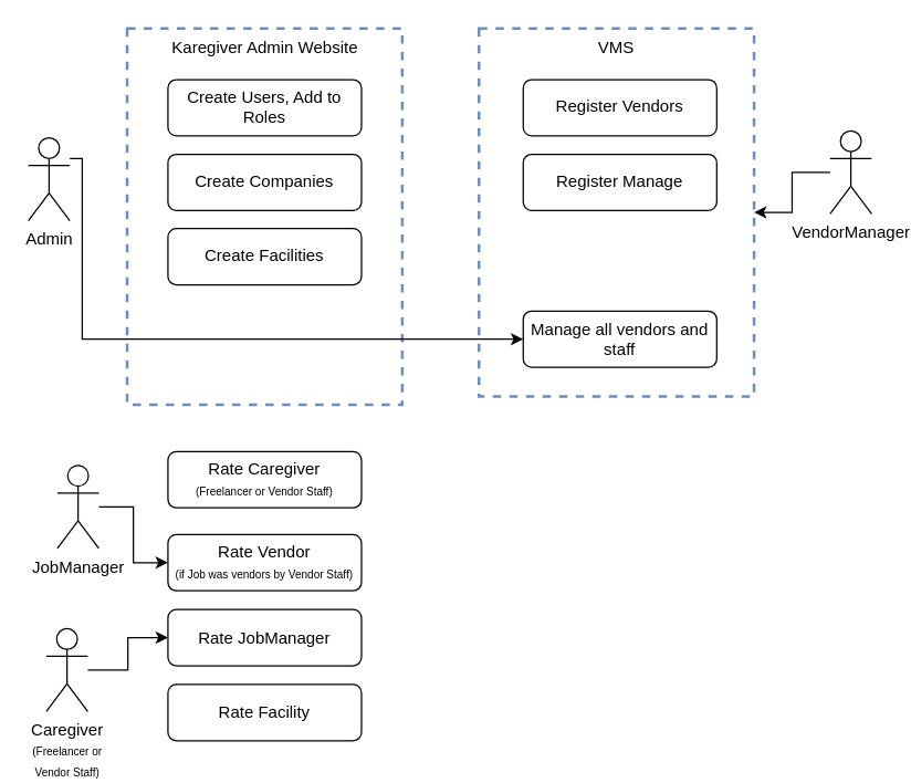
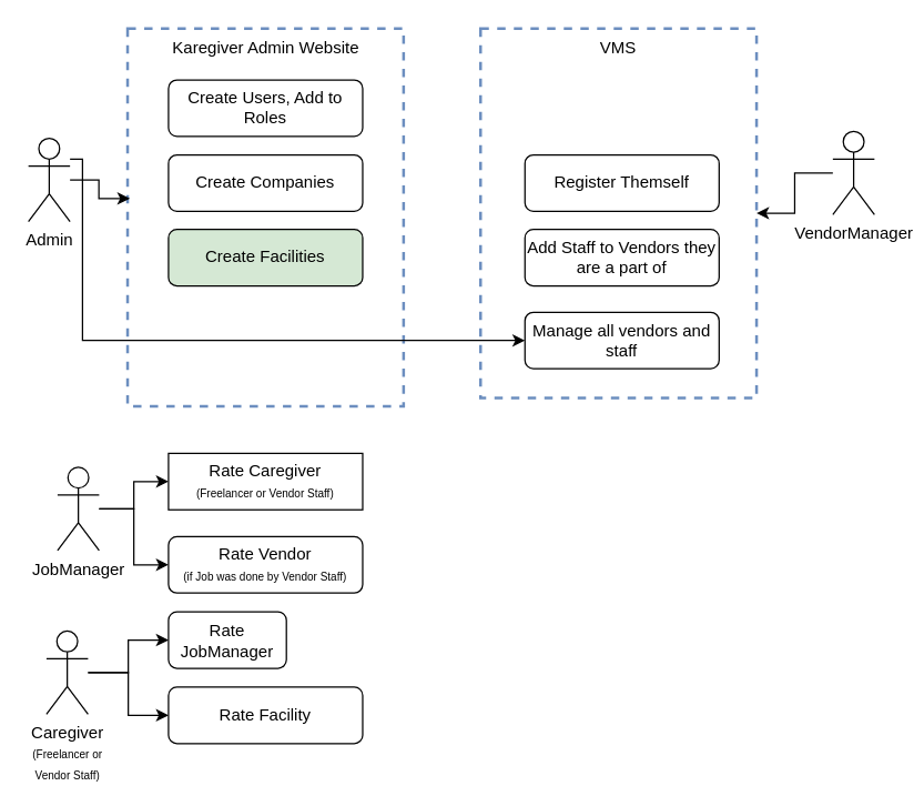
- <mxCell id="21" value="Register Vendors" style="rounded=1;whiteSpace=wrap;html=1;fontStyle=0" vertex="1" parent="1"><mxGeometry x="378" y="57" width="140" height="40.645" as="geometry" /></mxCell>
- <mxCell id="22" value="Register Manage" style="rounded=1;whiteSpace=wrap;html=1;fontStyle=0" vertex="1" parent="1"><mxGeometry x="378" y="111" width="140" height="40.645" as="geometry" /></mxCell>
+ <mxCell id="22" value="Register Themself" style="rounded=1;whiteSpace=wrap;html=1;fontStyle=0" vertex="1" parent="1"><mxGeometry x="378" y="111" width="140" height="40.645" as="geometry" /></mxCell>
+ <mxCell id="25" style="edgeStyle=orthogonalEdgeStyle;rounded=0;orthogonalLoop=1;jettySize=auto;html=1;entryX=0.008;entryY=0.45;entryDx=0;entryDy=0;entryPerimeter=0;" edge="1" parent="1" source="14" target="2"><mxGeometry relative="1" as="geometry" /></mxCell>
- <mxCell id="17" value="Create Facilities" style="rounded=1;whiteSpace=wrap;html=1;fontStyle=0" vertex="1" parent="1"><mxGeometry x="121" y="164.68" width="140" height="40.645" as="geometry" /></mxCell>
+ <mxCell id="17" value="Create Facilities" style="rounded=1;whiteSpace=wrap;html=1;fontStyle=0;fillColor=#d5e8d4;" vertex="1" parent="1"><mxGeometry x="121" y="164.68" width="140" height="40.645" as="geometry" /></mxCell>
+ <mxCell id="23" value="Add Staff to Vendors they are a part of" style="rounded=1;whiteSpace=wrap;html=1;fontStyle=0" vertex="1" parent="1"><mxGeometry x="378" y="164.68" width="140" height="40.645" as="geometry" /></mxCell>
+ <mxCell id="3" style="edgeStyle=orthogonalEdgeStyle;rounded=0;orthogonalLoop=1;jettySize=auto;html=1;" parent="1" source="5" target="9" edge="1"><mxGeometry relative="1" as="geometry" /></mxCell>
- <mxCell id="9" value="Rate Caregiver &lt;br&gt;&lt;font style=&quot;font-size: 8px;&quot;&gt;(Freelancer or Vendor Staff)&lt;/font&gt;" style="rounded=1;whiteSpace=wrap;html=1;fontStyle=0" parent="1" vertex="1"><mxGeometry x="121" y="326" width="140" height="40.645" as="geometry" /></mxCell>
+ <mxCell id="9" value="Rate Caregiver &lt;br&gt;&lt;font style=&quot;font-size: 8px;&quot;&gt;(Freelancer or Vendor Staff)&lt;/font&gt;" style="whiteSpace=wrap;html=1;fontStyle=0;rounded=0;" parent="1" vertex="1"><mxGeometry x="121" y="326" width="140" height="40.645" as="geometry" /></mxCell>
- <mxCell id="12" value="Rate Vendor&lt;br&gt;&lt;font style=&quot;font-size: 8px;&quot;&gt;(if Job was vendors by Vendor Staff)&lt;/font&gt;" style="rounded=1;whiteSpace=wrap;html=1;fontStyle=0" parent="1" vertex="1"><mxGeometry x="121" y="386.005" width="140" height="40.645" as="geometry" /></mxCell>
+ <mxCell id="12" value="Rate Vendor&lt;br&gt;&lt;font style=&quot;font-size: 8px;&quot;&gt;(if Job was done by Vendor Staff)&lt;/font&gt;" style="rounded=1;whiteSpace=wrap;html=1;fontStyle=0" parent="1" vertex="1"><mxGeometry x="121" y="386.005" width="140" height="40.645" as="geometry" /></mxCell>
- <mxCell id="10" value="Rate JobManager" style="rounded=1;whiteSpace=wrap;html=1;fontStyle=0" parent="1" vertex="1"><mxGeometry x="121" y="440.194" width="140" height="40.645" as="geometry" /></mxCell>
+ <mxCell id="10" value="Rate JobManager" style="rounded=1;whiteSpace=wrap;html=1;fontStyle=0" parent="1" vertex="1"><mxGeometry x="121" y="440.194" width="85" height="40.645" as="geometry" /></mxCell>
+ <mxCell id="7" style="edgeStyle=orthogonalEdgeStyle;rounded=0;orthogonalLoop=1;jettySize=auto;html=1;entryX=0;entryY=0.5;entryDx=0;entryDy=0;" parent="1" source="8" target="11" edge="1"><mxGeometry relative="1" as="geometry" /></mxCell>
